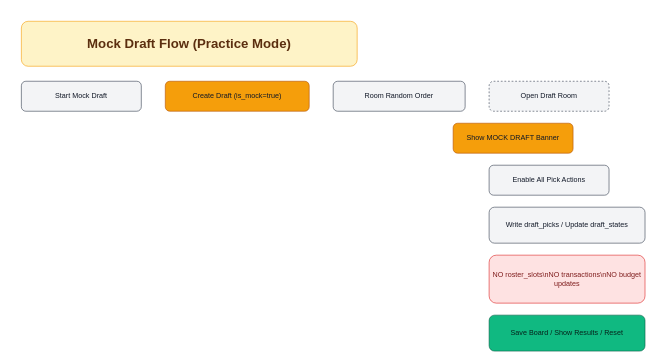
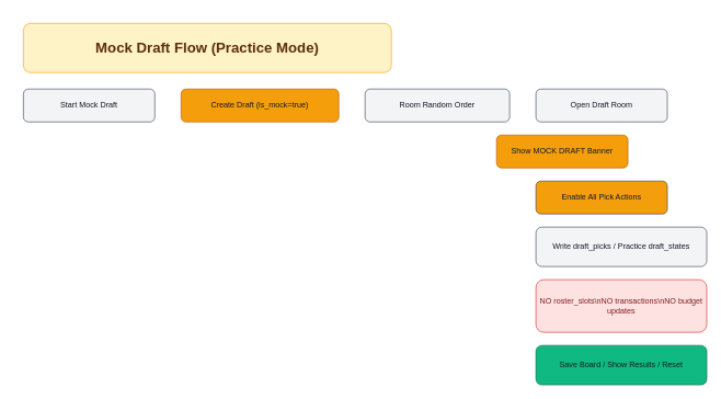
- <mxCell id="6" value="Open Draft Room" style="rounded=1;whiteSpace=wrap;html=1;fillColor=#F3F4F6;strokeColor=#374151;fontColor=#111827;dashed=1;" parent="1" vertex="1"><mxGeometry x="800" y="120" width="200" height="50" as="geometry" /></mxCell>
+ <mxCell id="6" value="Open Draft Room" style="rounded=1;whiteSpace=wrap;html=1;fillColor=#F3F4F6;strokeColor=#374151;fontColor=#111827;" parent="1" vertex="1"><mxGeometry x="800" y="120" width="200" height="50" as="geometry" /></mxCell>
- <mxCell id="8" value="Enable All Pick Actions" style="rounded=1;whiteSpace=wrap;html=1;fillColor=#F3F4F6;strokeColor=#374151;fontColor=#111827;" parent="1" vertex="1"><mxGeometry x="800" y="260" width="200" height="50" as="geometry" /></mxCell>
+ <mxCell id="8" value="Enable All Pick Actions" style="rounded=1;whiteSpace=wrap;html=1;fillColor=#f59e0b;strokeColor=#374151;fontColor=#111827;" parent="1" vertex="1"><mxGeometry x="800" y="260" width="200" height="50" as="geometry" /></mxCell>
- <mxCell id="9" value="Write draft_picks / Update draft_states" style="rounded=1;whiteSpace=wrap;html=1;fillColor=#F3F4F6;strokeColor=#374151;fontColor=#111827;" parent="1" vertex="1"><mxGeometry x="800" y="330" width="260" height="60" as="geometry" /></mxCell>
+ <mxCell id="9" value="Write draft_picks / Practice draft_states" style="rounded=1;whiteSpace=wrap;html=1;fillColor=#F3F4F6;strokeColor=#374151;fontColor=#111827;" parent="1" vertex="1"><mxGeometry x="800" y="330" width="260" height="60" as="geometry" /></mxCell>
